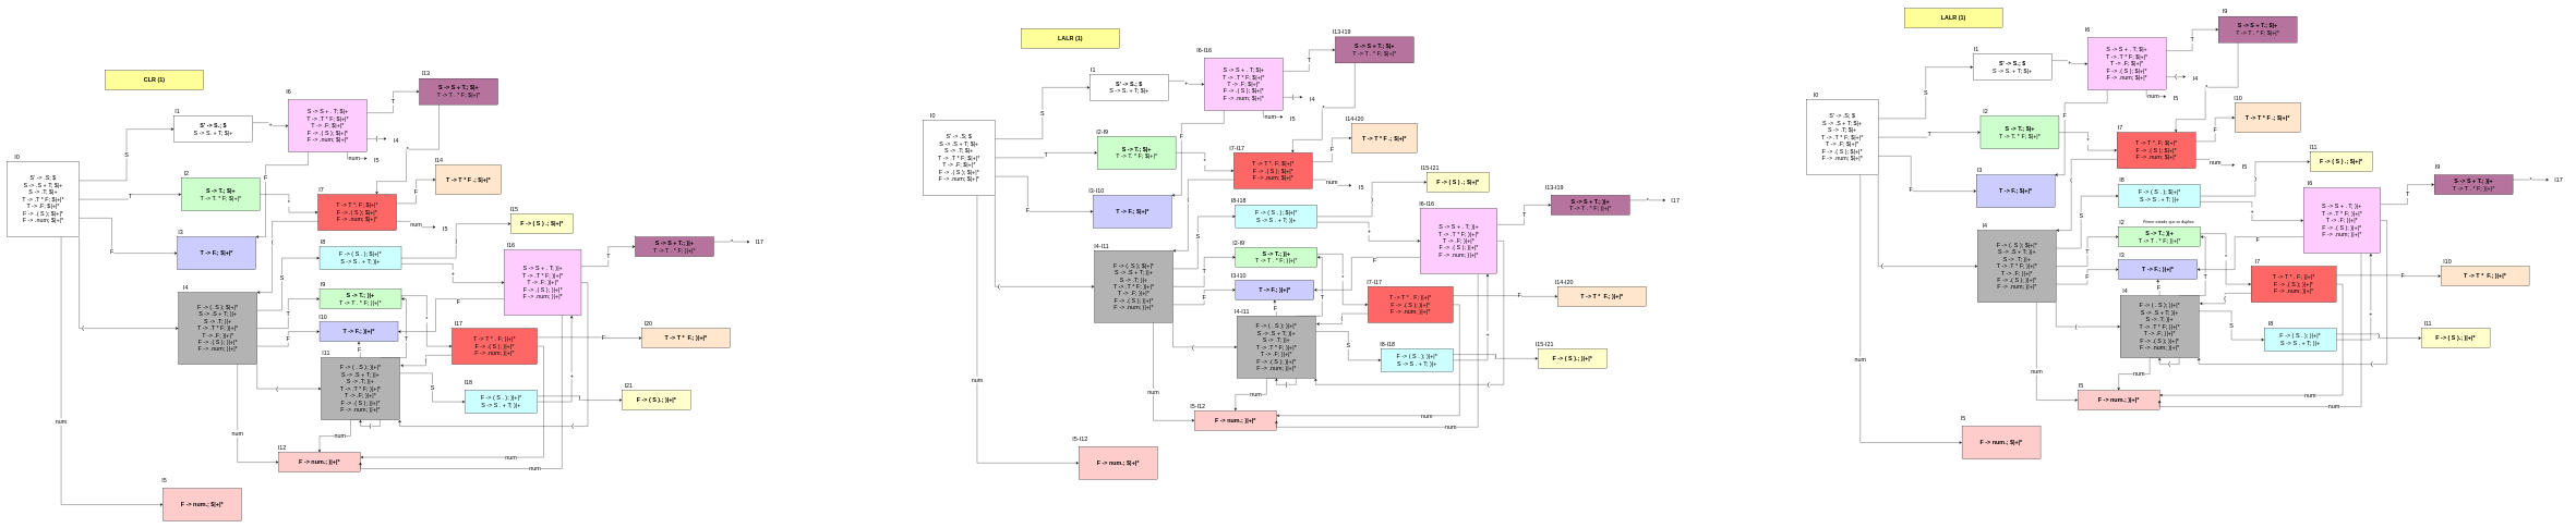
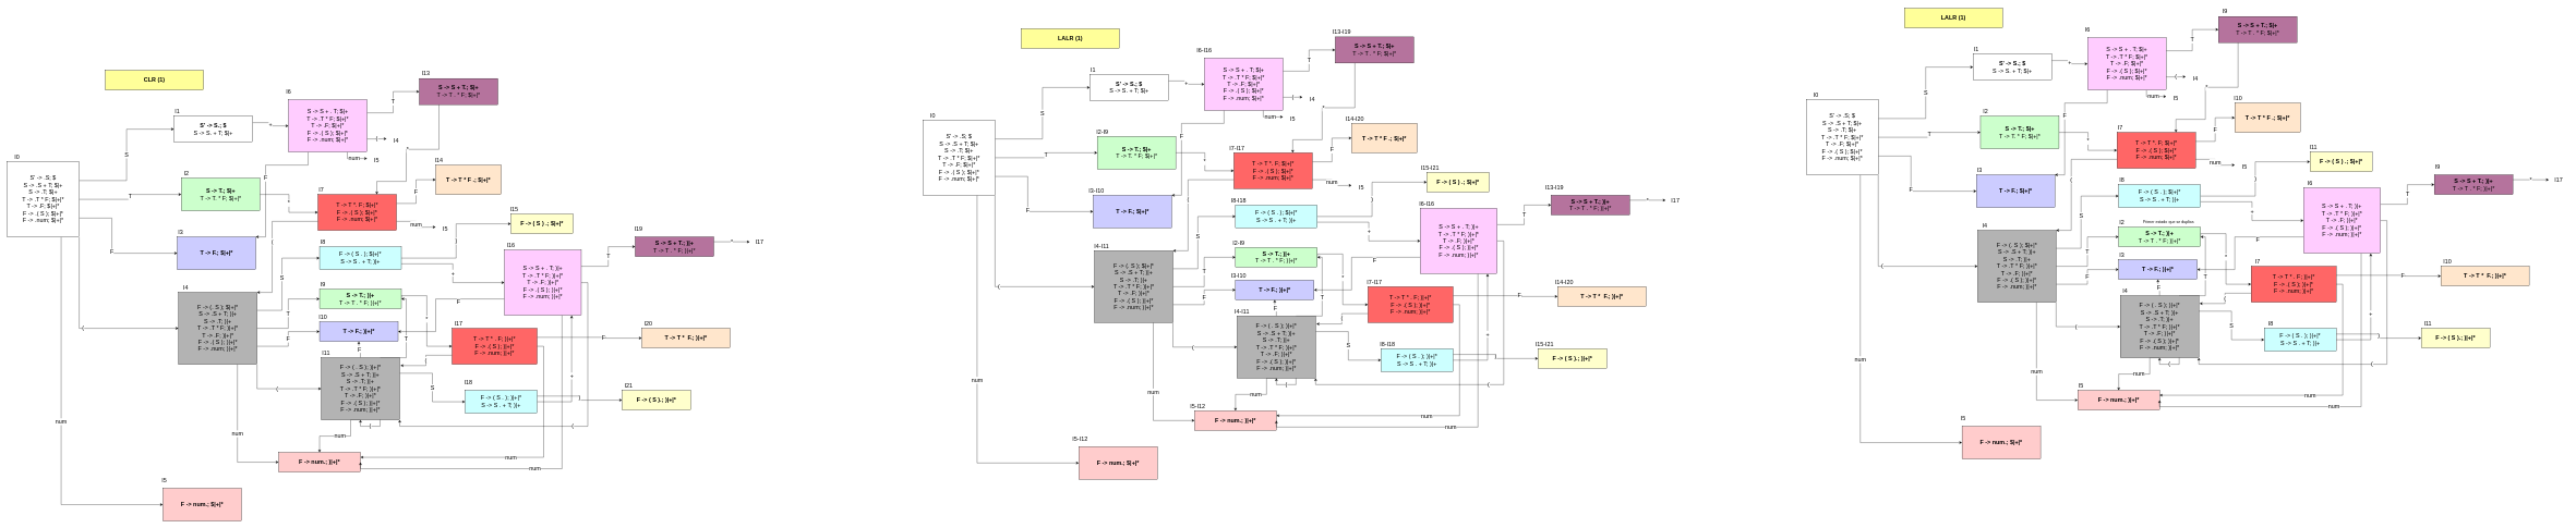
+ <mxCell id="83" value="I19" style="text;html=1;strokeColor=none;fillColor=none;align=center;verticalAlign=middle;whiteSpace=wrap;rounded=0;fontSize=18;" parent="1" vertex="1"><mxGeometry x="1920" y="685" width="60" height="30" as="geometry" /></mxCell>
- <mxCell id="54" value="I12" style="text;html=1;strokeColor=none;fillColor=none;align=center;verticalAlign=middle;whiteSpace=wrap;rounded=0;fontSize=18;" parent="1" vertex="1"><mxGeometry x="830" y="1355" width="60" height="30" as="geometry" /></mxCell>
